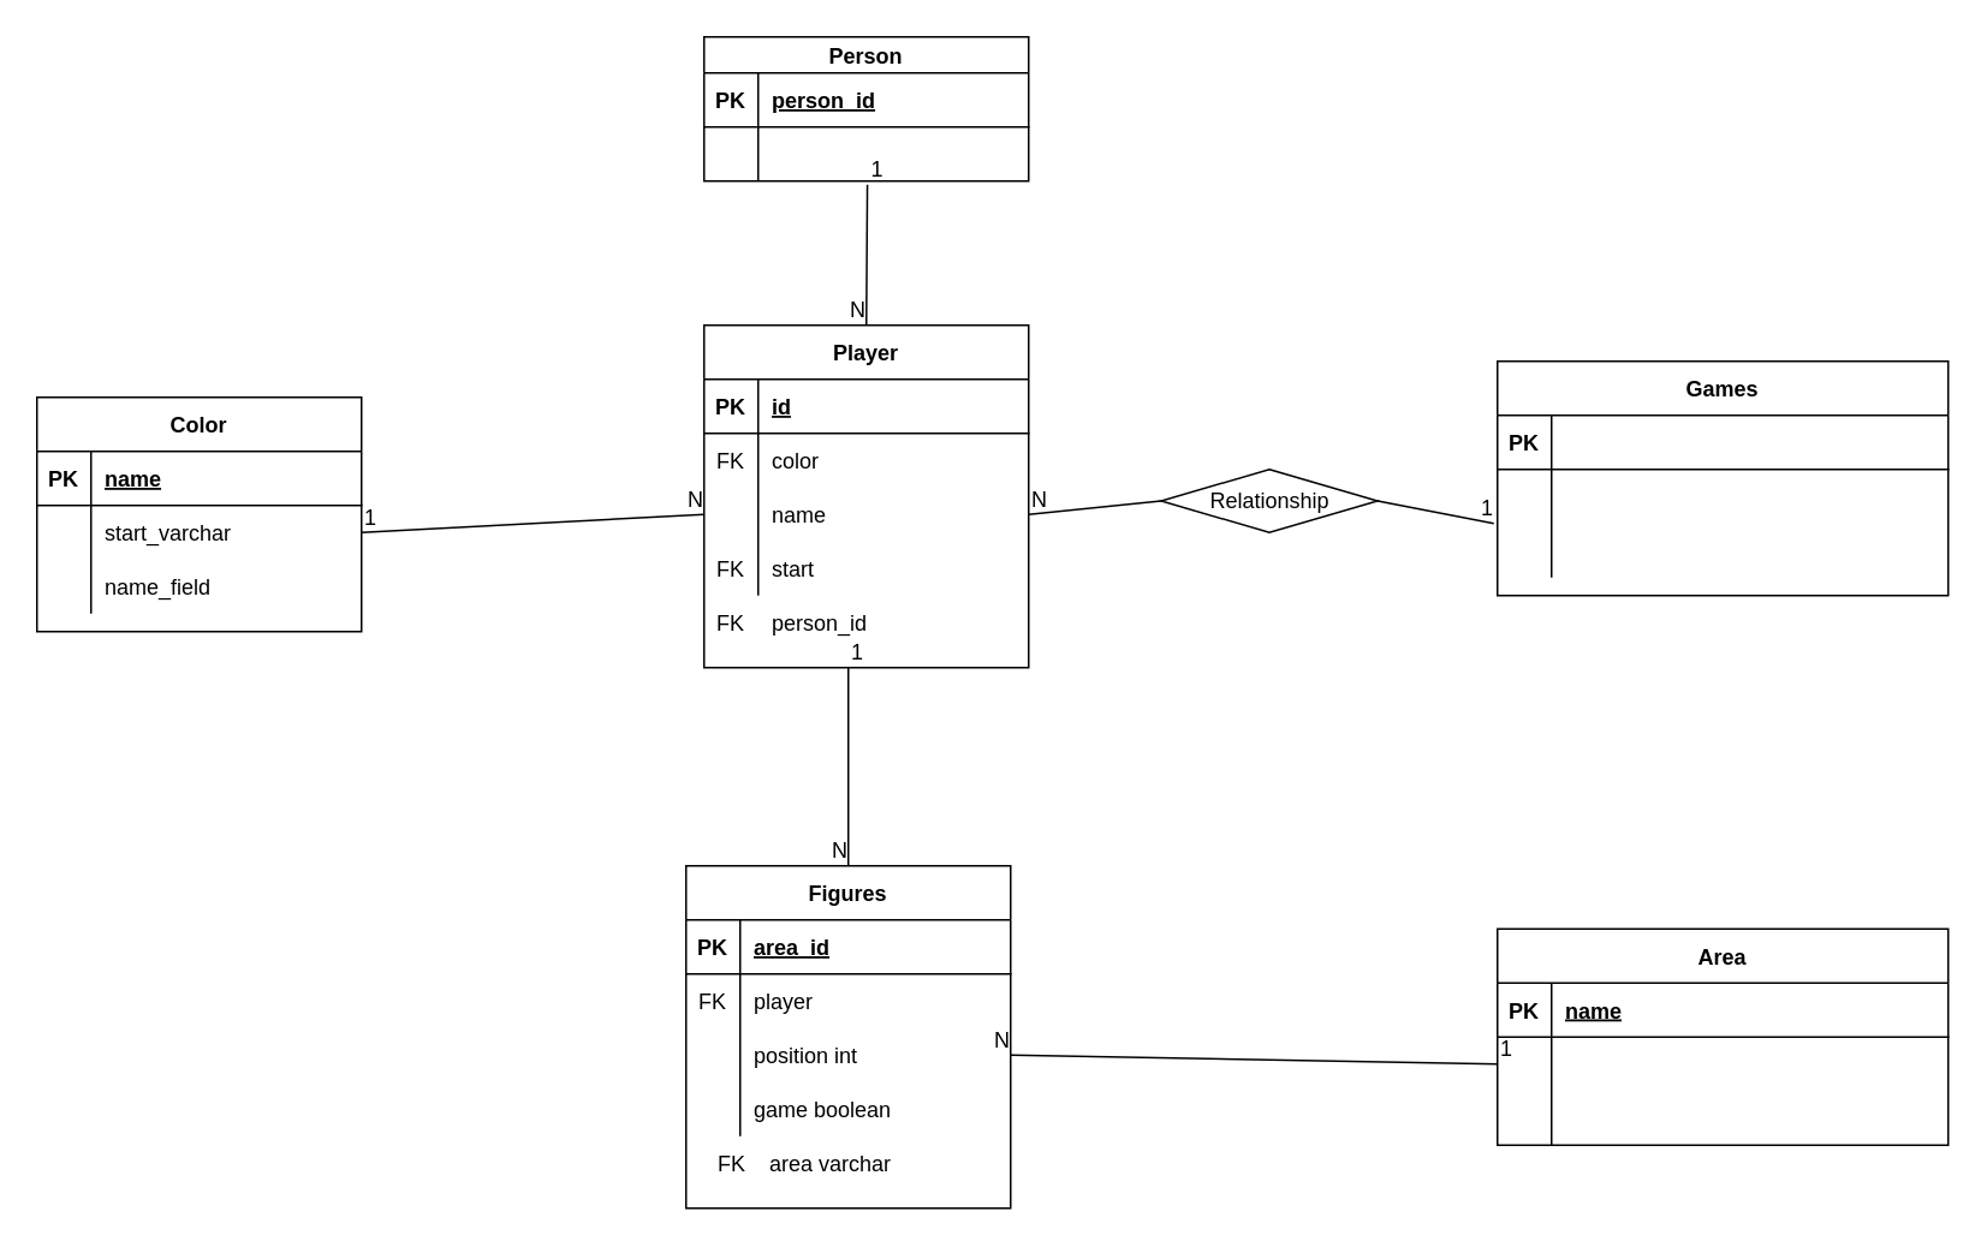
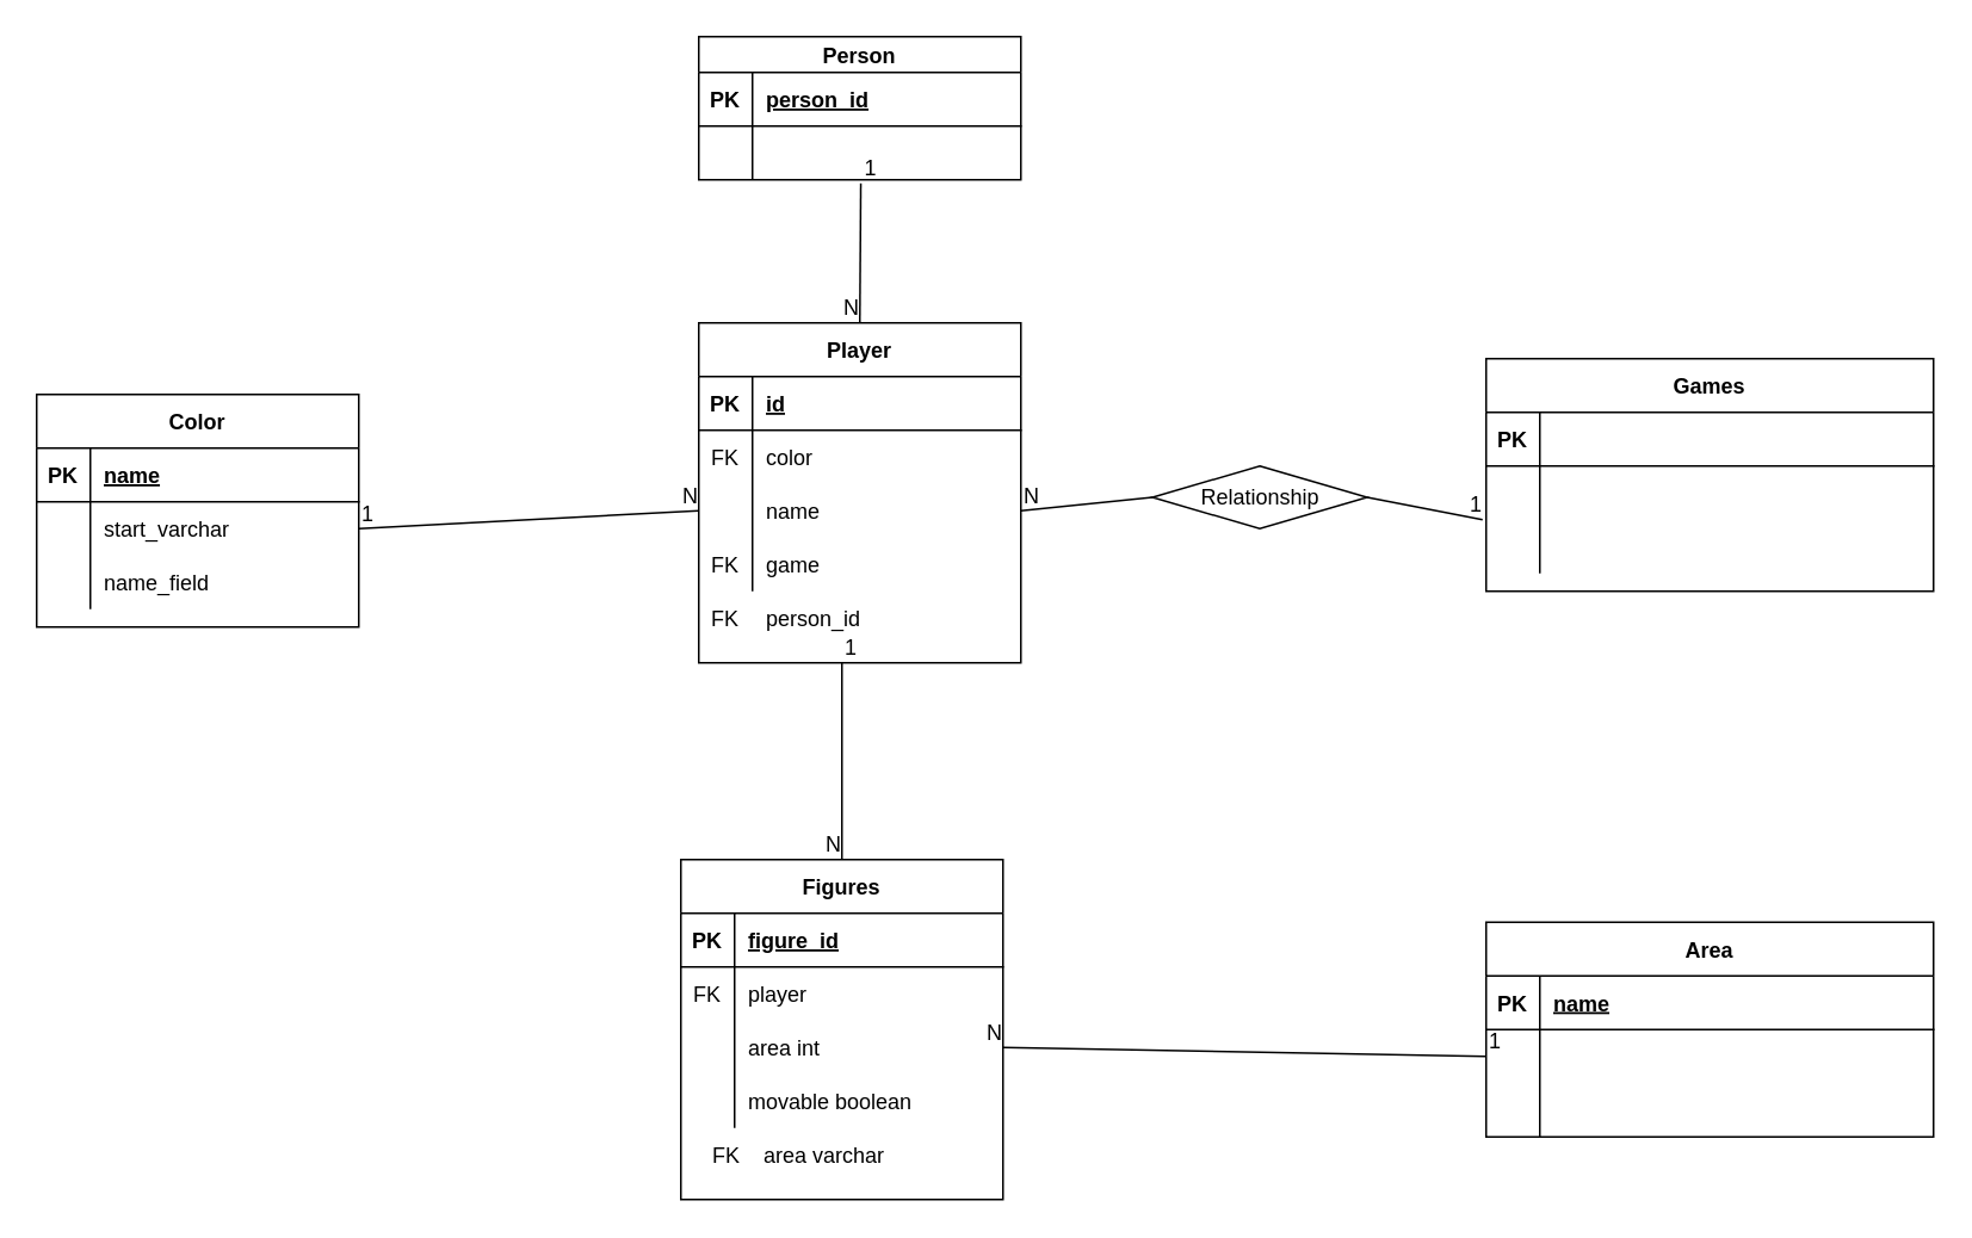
- <mxCell id="32" value="start" style="shape=partialRectangle;connectable=0;fillColor=none;top=0;left=0;bottom=0;right=0;align=left;spacingLeft=6;overflow=hidden;" parent="30" vertex="1"><mxGeometry x="30" width="150" height="30" as="geometry"><mxRectangle width="150" height="30" as="alternateBounds" /></mxGeometry></mxCell>
+ <mxCell id="32" value="game" style="shape=partialRectangle;connectable=0;fillColor=none;top=0;left=0;bottom=0;right=0;align=left;spacingLeft=6;overflow=hidden;" parent="30" vertex="1"><mxGeometry x="30" width="150" height="30" as="geometry"><mxRectangle width="150" height="30" as="alternateBounds" /></mxGeometry></mxCell>
- <mxCell id="47" value="area_id" style="shape=partialRectangle;connectable=0;fillColor=none;top=0;left=0;bottom=0;right=0;align=left;spacingLeft=6;fontStyle=5;overflow=hidden;" parent="45" vertex="1"><mxGeometry x="30" width="150" height="30" as="geometry"><mxRectangle width="150" height="30" as="alternateBounds" /></mxGeometry></mxCell>
+ <mxCell id="47" value="figure_id" style="shape=partialRectangle;connectable=0;fillColor=none;top=0;left=0;bottom=0;right=0;align=left;spacingLeft=6;fontStyle=5;overflow=hidden;" parent="45" vertex="1"><mxGeometry x="30" width="150" height="30" as="geometry"><mxRectangle width="150" height="30" as="alternateBounds" /></mxGeometry></mxCell>
- <mxCell id="53" value="position int" style="shape=partialRectangle;connectable=0;fillColor=none;top=0;left=0;bottom=0;right=0;align=left;spacingLeft=6;overflow=hidden;" parent="51" vertex="1"><mxGeometry x="30" width="150" height="30" as="geometry"><mxRectangle width="150" height="30" as="alternateBounds" /></mxGeometry></mxCell>
+ <mxCell id="53" value="area int" style="shape=partialRectangle;connectable=0;fillColor=none;top=0;left=0;bottom=0;right=0;align=left;spacingLeft=6;overflow=hidden;" parent="51" vertex="1"><mxGeometry x="30" width="150" height="30" as="geometry"><mxRectangle width="150" height="30" as="alternateBounds" /></mxGeometry></mxCell>
- <mxCell id="56" value="game boolean" style="shape=partialRectangle;connectable=0;fillColor=none;top=0;left=0;bottom=0;right=0;align=left;spacingLeft=6;overflow=hidden;" parent="54" vertex="1"><mxGeometry x="30" width="150" height="30" as="geometry"><mxRectangle width="150" height="30" as="alternateBounds" /></mxGeometry></mxCell>
+ <mxCell id="56" value="movable boolean" style="shape=partialRectangle;connectable=0;fillColor=none;top=0;left=0;bottom=0;right=0;align=left;spacingLeft=6;overflow=hidden;" parent="54" vertex="1"><mxGeometry x="30" width="150" height="30" as="geometry"><mxRectangle width="150" height="30" as="alternateBounds" /></mxGeometry></mxCell>
